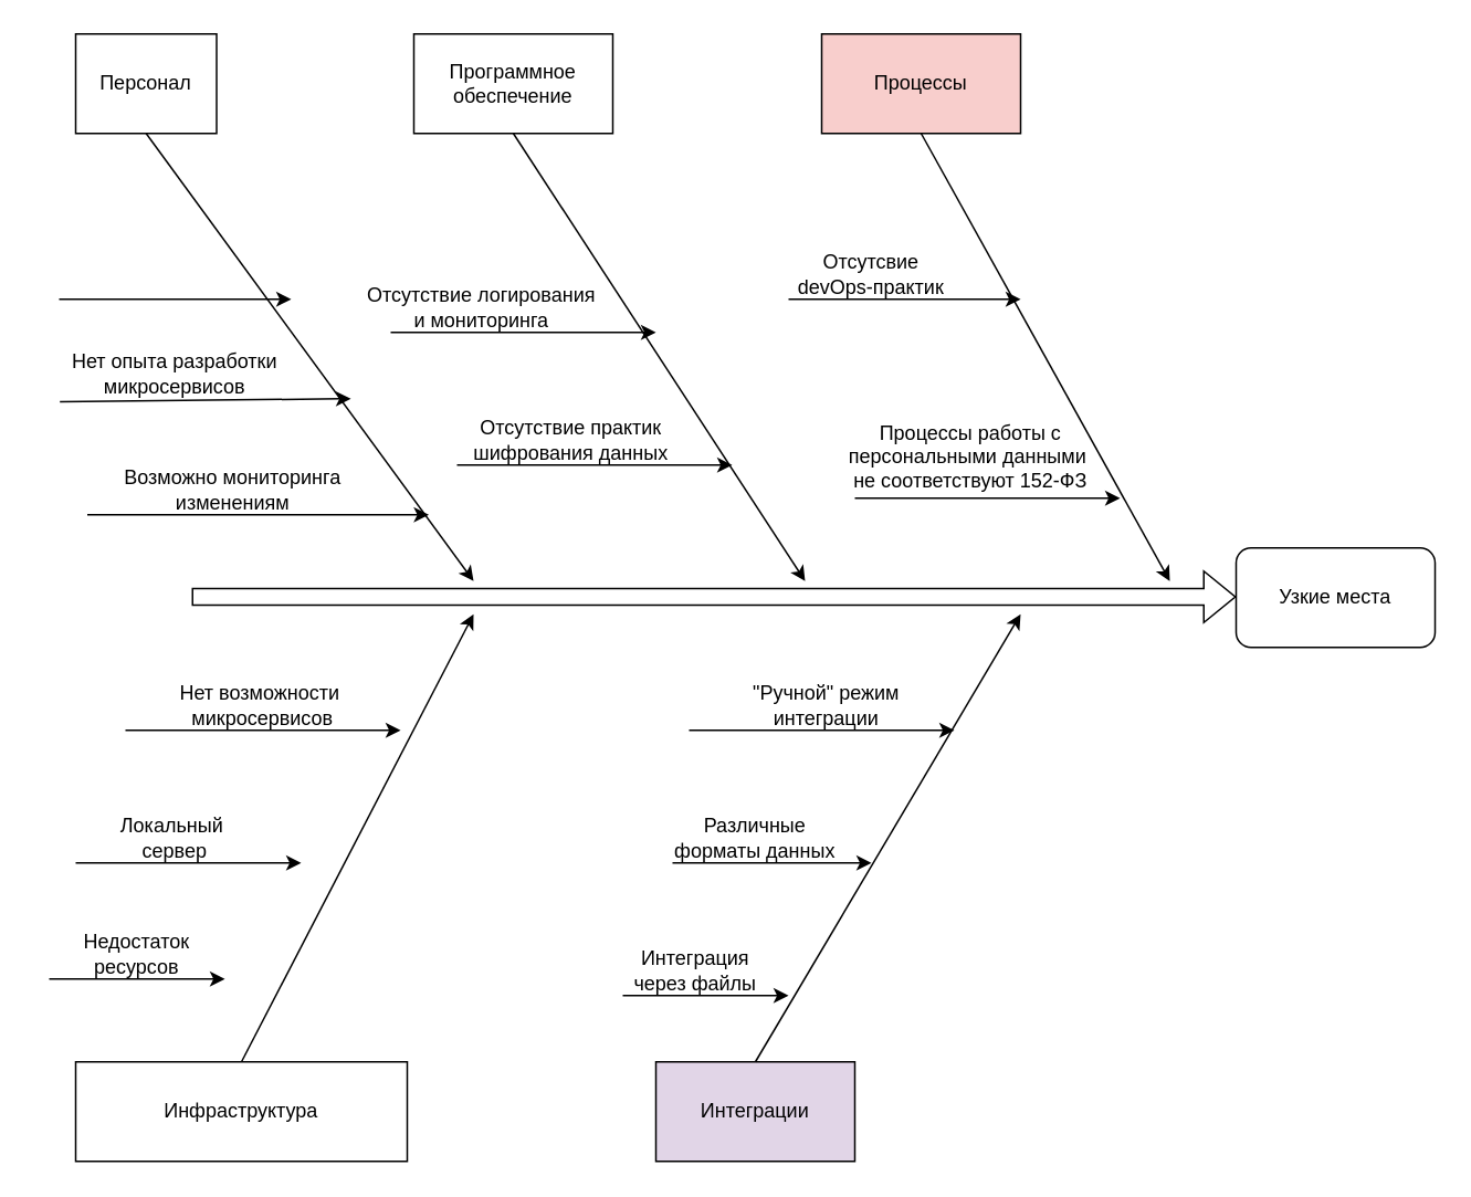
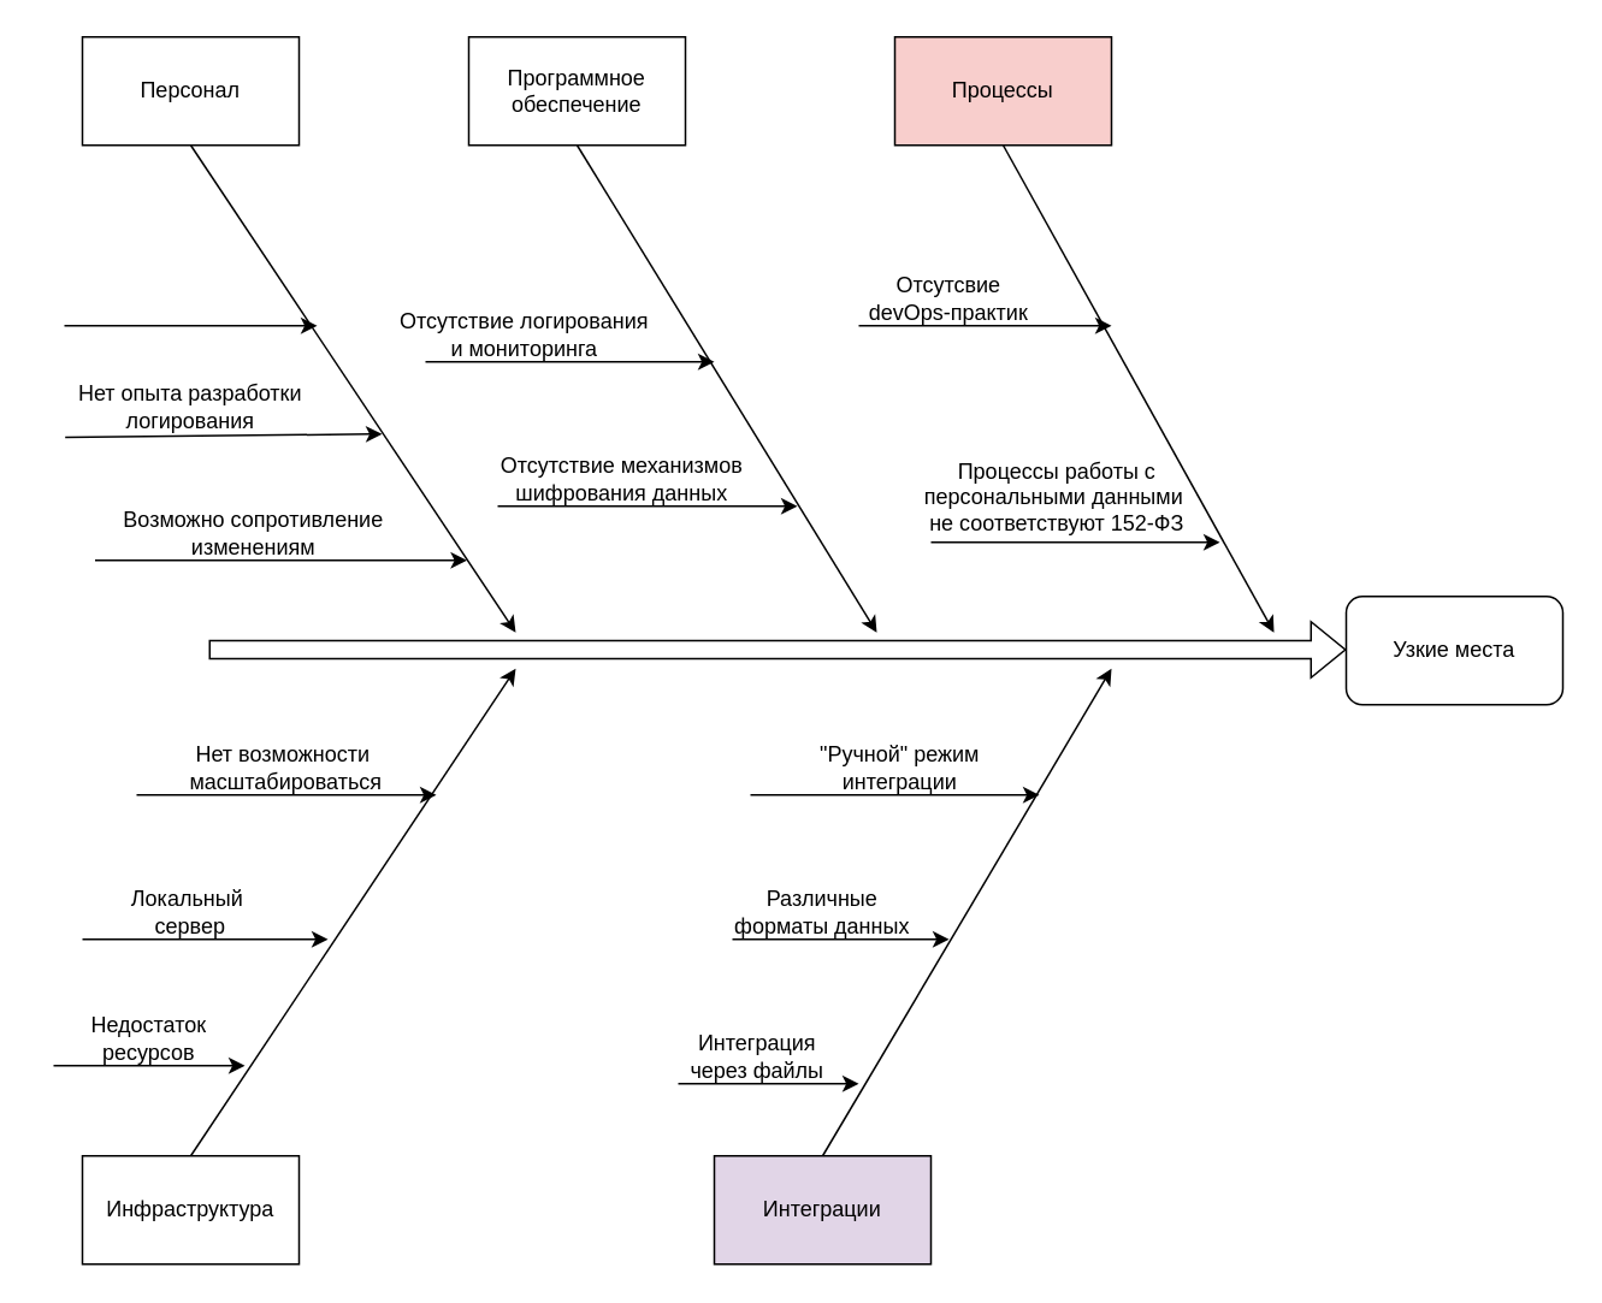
- <mxCell id="5" value="Персонал" style="rounded=0;whiteSpace=wrap;html=1;" vertex="1" parent="1"><mxGeometry x="45" y="20" width="85" height="60" as="geometry" /></mxCell>
+ <mxCell id="5" value="Персонал" style="rounded=0;whiteSpace=wrap;html=1;" vertex="1" parent="1"><mxGeometry x="45" y="20" width="120" height="60" as="geometry" /></mxCell>
- <mxCell id="9" value="Программное&lt;div&gt;обеспечение&lt;/div&gt;" style="rounded=0;whiteSpace=wrap;html=1;" vertex="1" parent="1"><mxGeometry x="249" y="20" width="120" height="60" as="geometry" /></mxCell>
+ <mxCell id="9" value="Программное&lt;div&gt;обеспечение&lt;/div&gt;" style="rounded=0;whiteSpace=wrap;html=1;" vertex="1" parent="1"><mxGeometry x="259" y="20" width="120" height="60" as="geometry" /></mxCell>
- <mxCell id="12" value="Нет опыта разработки микросервисов" style="text;html=1;align=center;verticalAlign=middle;whiteSpace=wrap;rounded=0;" vertex="1" parent="1"><mxGeometry x="20" y="210" width="170" height="30" as="geometry" /></mxCell>
+ <mxCell id="12" value="Нет опыта разработки логирования" style="text;html=1;align=center;verticalAlign=middle;whiteSpace=wrap;rounded=0;" vertex="1" parent="1"><mxGeometry x="20" y="210" width="170" height="30" as="geometry" /></mxCell>
- <mxCell id="18" value="Отсутствие практик&lt;div&gt;шифрования данных&lt;/div&gt;" style="text;html=1;align=center;verticalAlign=middle;whiteSpace=wrap;rounded=0;" vertex="1" parent="1"><mxGeometry x="259" y="250" width="170" height="30" as="geometry" /></mxCell>
+ <mxCell id="18" value="Отсутствие механизмов&lt;div&gt;шифрования данных&lt;/div&gt;" style="text;html=1;align=center;verticalAlign=middle;whiteSpace=wrap;rounded=0;" vertex="1" parent="1"><mxGeometry x="259" y="250" width="170" height="30" as="geometry" /></mxCell>
- <mxCell id="17" value="Возможно мониторинга&lt;div&gt;изменениям&lt;/div&gt;" style="text;html=1;align=center;verticalAlign=middle;whiteSpace=wrap;rounded=0;" vertex="1" parent="1"><mxGeometry x="55" y="280" width="170" height="30" as="geometry" /></mxCell>
+ <mxCell id="17" value="Возможно сопротивление&lt;div&gt;изменениям&lt;/div&gt;" style="text;html=1;align=center;verticalAlign=middle;whiteSpace=wrap;rounded=0;" vertex="1" parent="1"><mxGeometry x="55" y="280" width="170" height="30" as="geometry" /></mxCell>
- <mxCell id="23" value="Нет возможности&amp;nbsp;&lt;div&gt;микросервисов&lt;/div&gt;" style="text;html=1;align=center;verticalAlign=middle;whiteSpace=wrap;rounded=0;" vertex="1" parent="1"><mxGeometry x="105" y="410" width="106" height="30" as="geometry" /></mxCell>
+ <mxCell id="23" value="Нет возможности&amp;nbsp;&lt;div&gt;масштабироваться&lt;/div&gt;" style="text;html=1;align=center;verticalAlign=middle;whiteSpace=wrap;rounded=0;" vertex="1" parent="1"><mxGeometry x="105" y="410" width="106" height="30" as="geometry" /></mxCell>
- <mxCell id="6" value="Инфраструктура" style="rounded=0;whiteSpace=wrap;html=1;" vertex="1" parent="1"><mxGeometry x="45" y="640" width="200" height="60" as="geometry" /></mxCell>
+ <mxCell id="6" value="Инфраструктура" style="rounded=0;whiteSpace=wrap;html=1;" vertex="1" parent="1"><mxGeometry x="45" y="640" width="120" height="60" as="geometry" /></mxCell>
